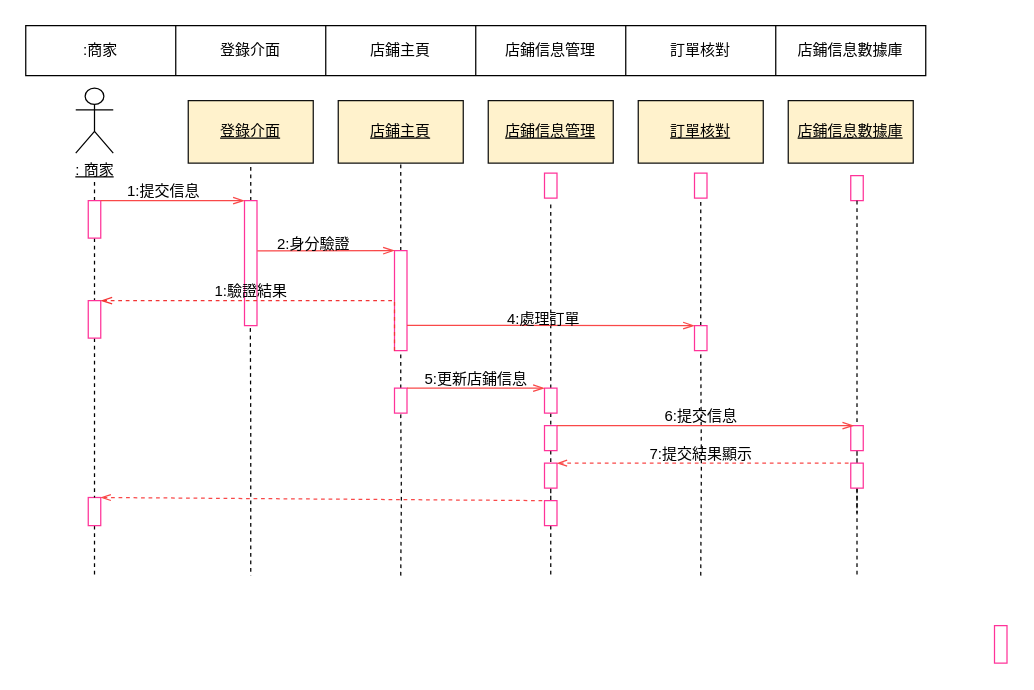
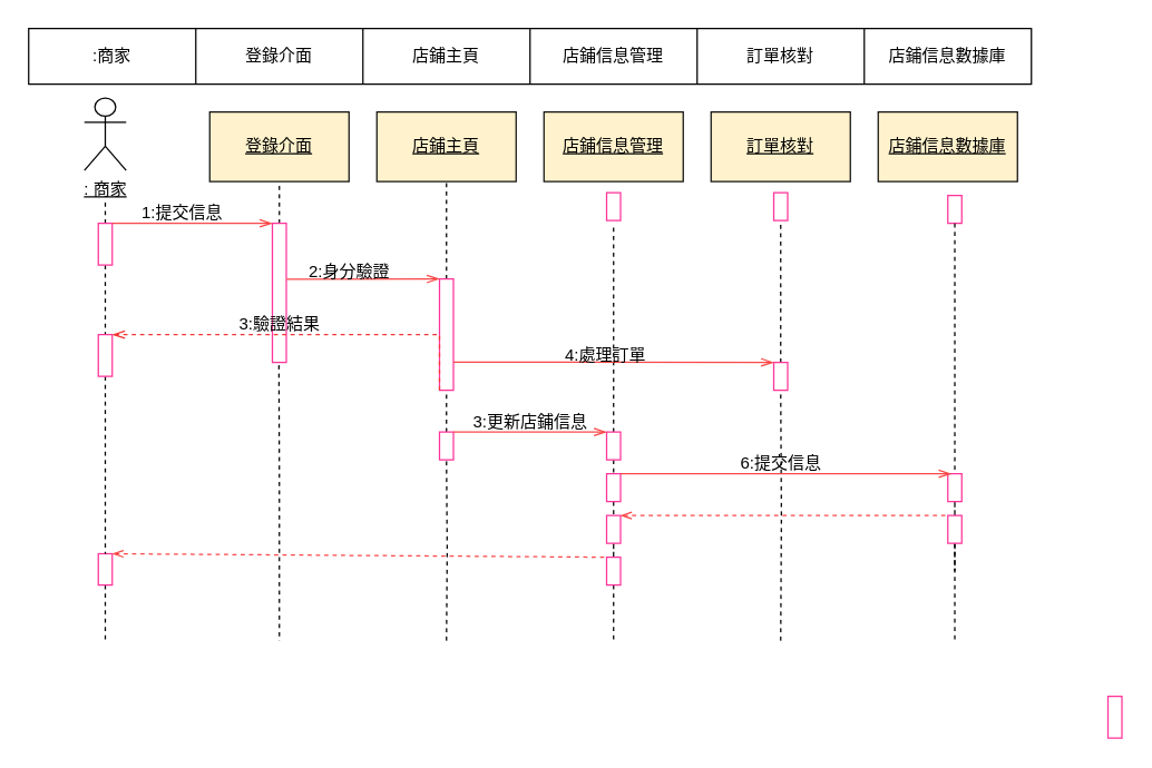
- <mxCell id="42" value="1:驗證結果" style="text;html=1;align=center;verticalAlign=middle;resizable=0;points=[];autosize=1;strokeColor=none;fillColor=none;" vertex="1" parent="1"><mxGeometry x="160" y="218" width="80" height="30" as="geometry" /></mxCell>
+ <mxCell id="42" value="3:驗證結果" style="text;html=1;align=center;verticalAlign=middle;resizable=0;points=[];autosize=1;strokeColor=none;fillColor=none;" vertex="1" parent="1"><mxGeometry x="160" y="218" width="80" height="30" as="geometry" /></mxCell>
- <mxCell id="39" value="5:更新店鋪信息" style="text;html=1;align=center;verticalAlign=middle;resizable=0;points=[];autosize=1;strokeColor=none;fillColor=none;" vertex="1" parent="1"><mxGeometry x="325" y="288" width="110" height="30" as="geometry" /></mxCell>
+ <mxCell id="39" value="3:更新店鋪信息" style="text;html=1;align=center;verticalAlign=middle;resizable=0;points=[];autosize=1;strokeColor=none;fillColor=none;" vertex="1" parent="1"><mxGeometry x="325" y="288" width="110" height="30" as="geometry" /></mxCell>
- <mxCell id="65" value="7:提交結果顯示" style="text;html=1;align=center;verticalAlign=middle;resizable=0;points=[];autosize=1;strokeColor=none;fillColor=none;" vertex="1" parent="1"><mxGeometry x="505" y="348" width="110" height="30" as="geometry" /></mxCell>
